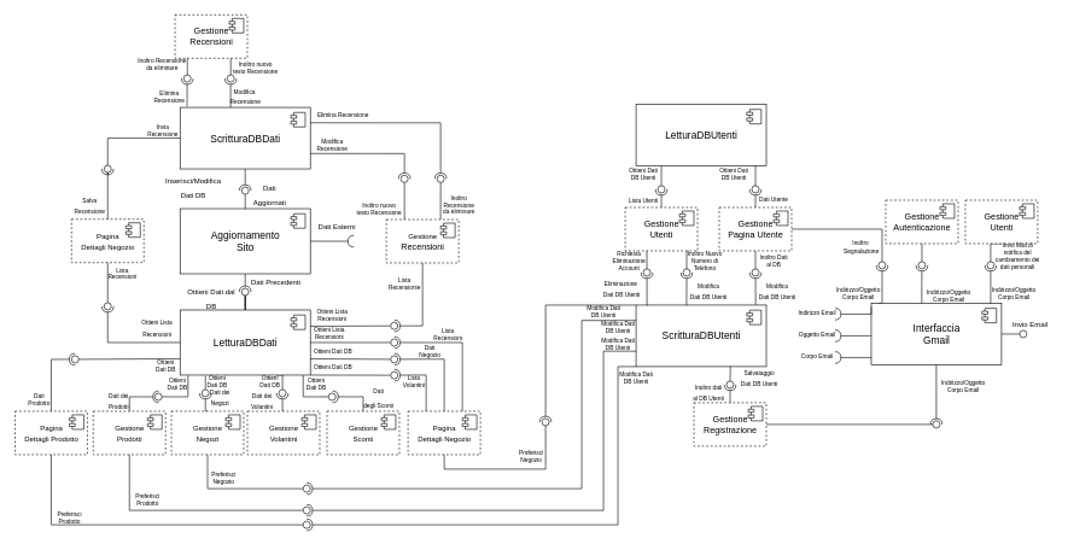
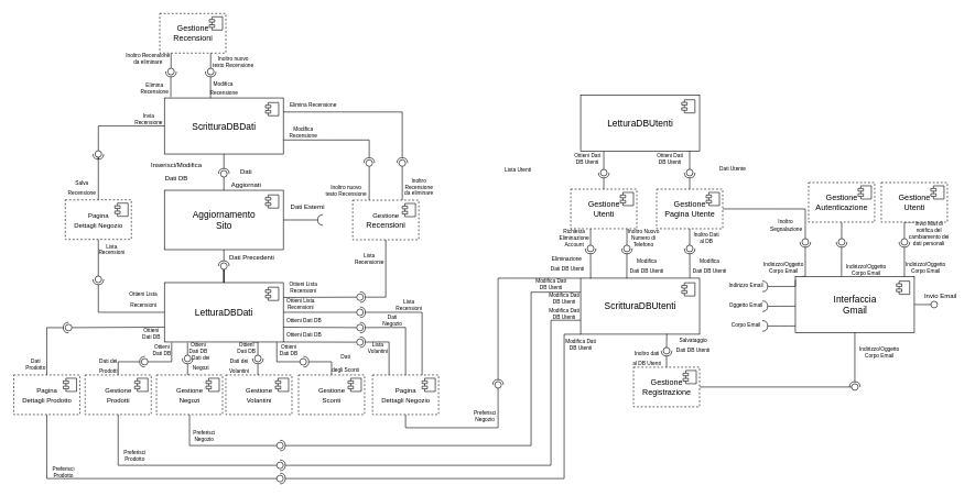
- <mxCell id="71" value="&lt;span style=&quot;font-size: 8px&quot;&gt;Lista Utenti&lt;/span&gt;" style="text;html=1;align=center;verticalAlign=middle;resizable=0;points=[];autosize=1;strokeColor=none;fillColor=none;" parent="1" vertex="1"><mxGeometry x="858" y="266.25" width="60" height="20" as="geometry" /></mxCell>
+ <mxCell id="71" value="&lt;span style=&quot;font-size: 8px&quot;&gt;Lista Utenti&lt;/span&gt;" style="text;html=1;align=center;verticalAlign=middle;resizable=0;points=[];autosize=1;strokeColor=none;fillColor=none;" parent="1" vertex="1"><mxGeometry x="753" y="246.25" width="60" height="20" as="geometry" /></mxCell>
- <mxCell id="132" value="Dati Utente" style="text;html=1;align=center;verticalAlign=middle;resizable=0;points=[];autosize=1;strokeColor=none;fontSize=8;" parent="1" vertex="1"><mxGeometry x="1038" y="266.25" width="60" height="20" as="geometry" /></mxCell>
+ <mxCell id="132" value="Dati Utente" style="text;html=1;align=center;verticalAlign=middle;resizable=0;points=[];autosize=1;strokeColor=none;fontSize=8;" parent="1" vertex="1"><mxGeometry x="1078" y="246.25" width="60" height="20" as="geometry" /></mxCell>
- <mxCell id="83" value="&lt;font size=&quot;1&quot;&gt;Ottieni Dati dal DB&lt;br&gt;&lt;/font&gt;" style="text;strokeColor=none;fillColor=none;html=1;align=center;verticalAlign=middle;whiteSpace=wrap;rounded=0;fontSize=16;" parent="1" vertex="1"><mxGeometry x="253.5" y="401.25" width="75" height="20" as="geometry" /></mxCell>
